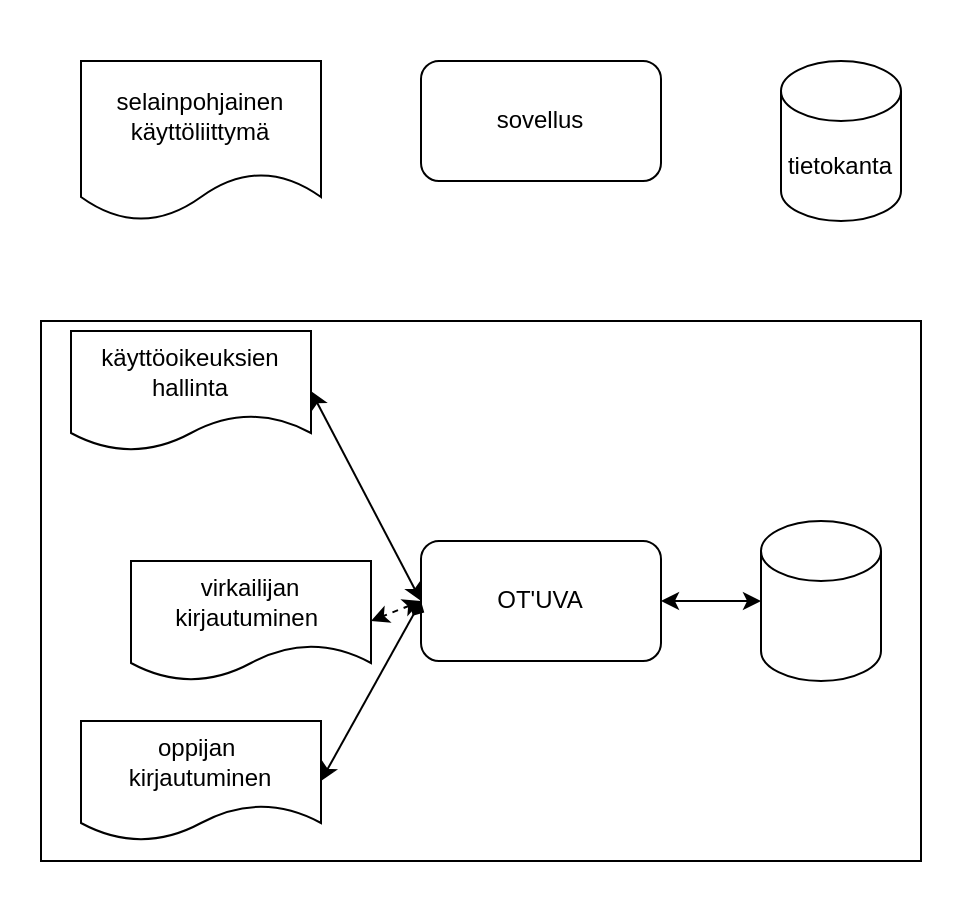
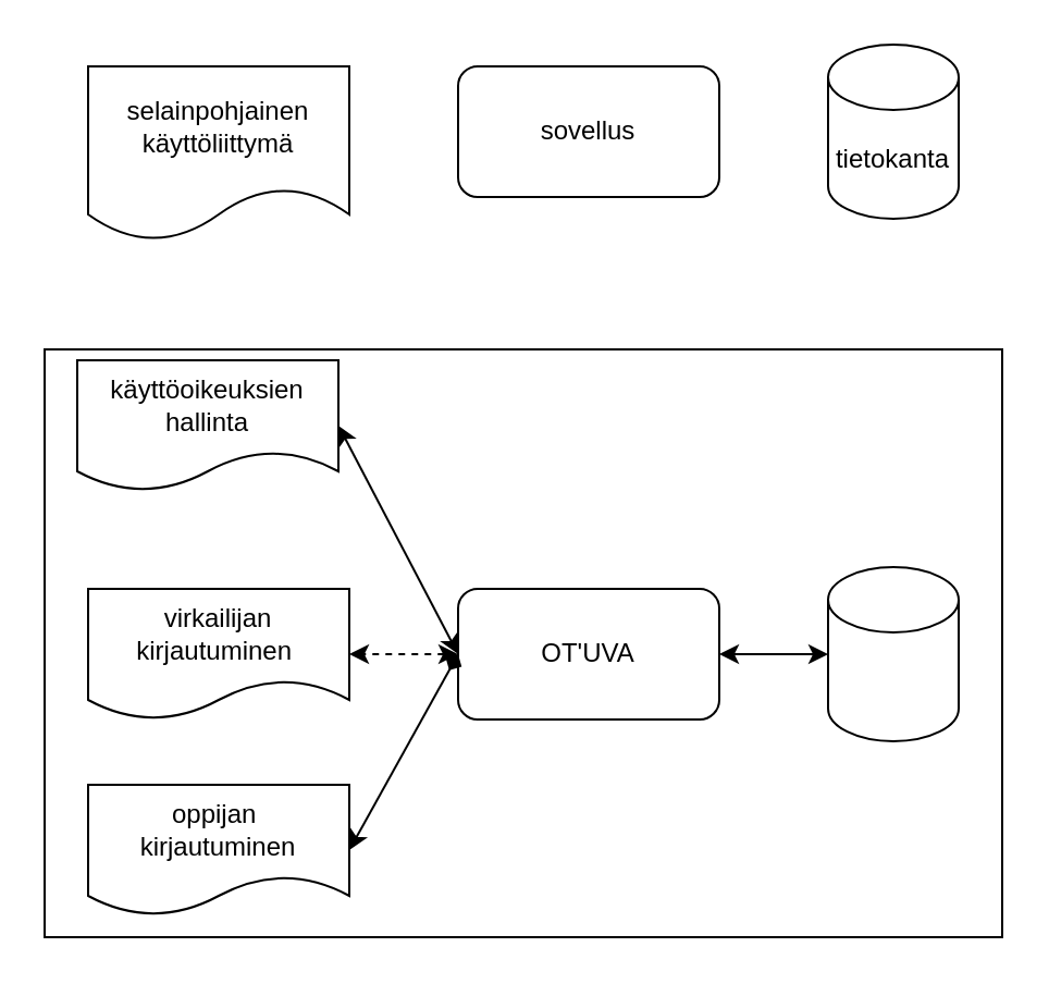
- <mxCell id="10" value="tietokanta" style="shape=cylinder3;whiteSpace=wrap;html=1;boundedLbl=1;backgroundOutline=1;size=15;" vertex="1" parent="1"><mxGeometry x="390" y="30" width="60" height="80" as="geometry" /></mxCell>
+ <mxCell id="10" value="tietokanta" style="shape=cylinder3;whiteSpace=wrap;html=1;boundedLbl=1;backgroundOutline=1;size=15;" vertex="1" parent="1"><mxGeometry x="380" y="20" width="60" height="80" as="geometry" /></mxCell>
- <mxCell id="4" value="virkailijan kirjautuminen&amp;nbsp;" style="shape=document;whiteSpace=wrap;html=1;boundedLbl=1;" vertex="1" parent="1"><mxGeometry x="65" y="280" width="120" height="60" as="geometry" /></mxCell>
+ <mxCell id="4" value="virkailijan kirjautuminen&amp;nbsp;" style="shape=document;whiteSpace=wrap;html=1;boundedLbl=1;" vertex="1" parent="1"><mxGeometry x="40" y="270" width="120" height="60" as="geometry" /></mxCell>
